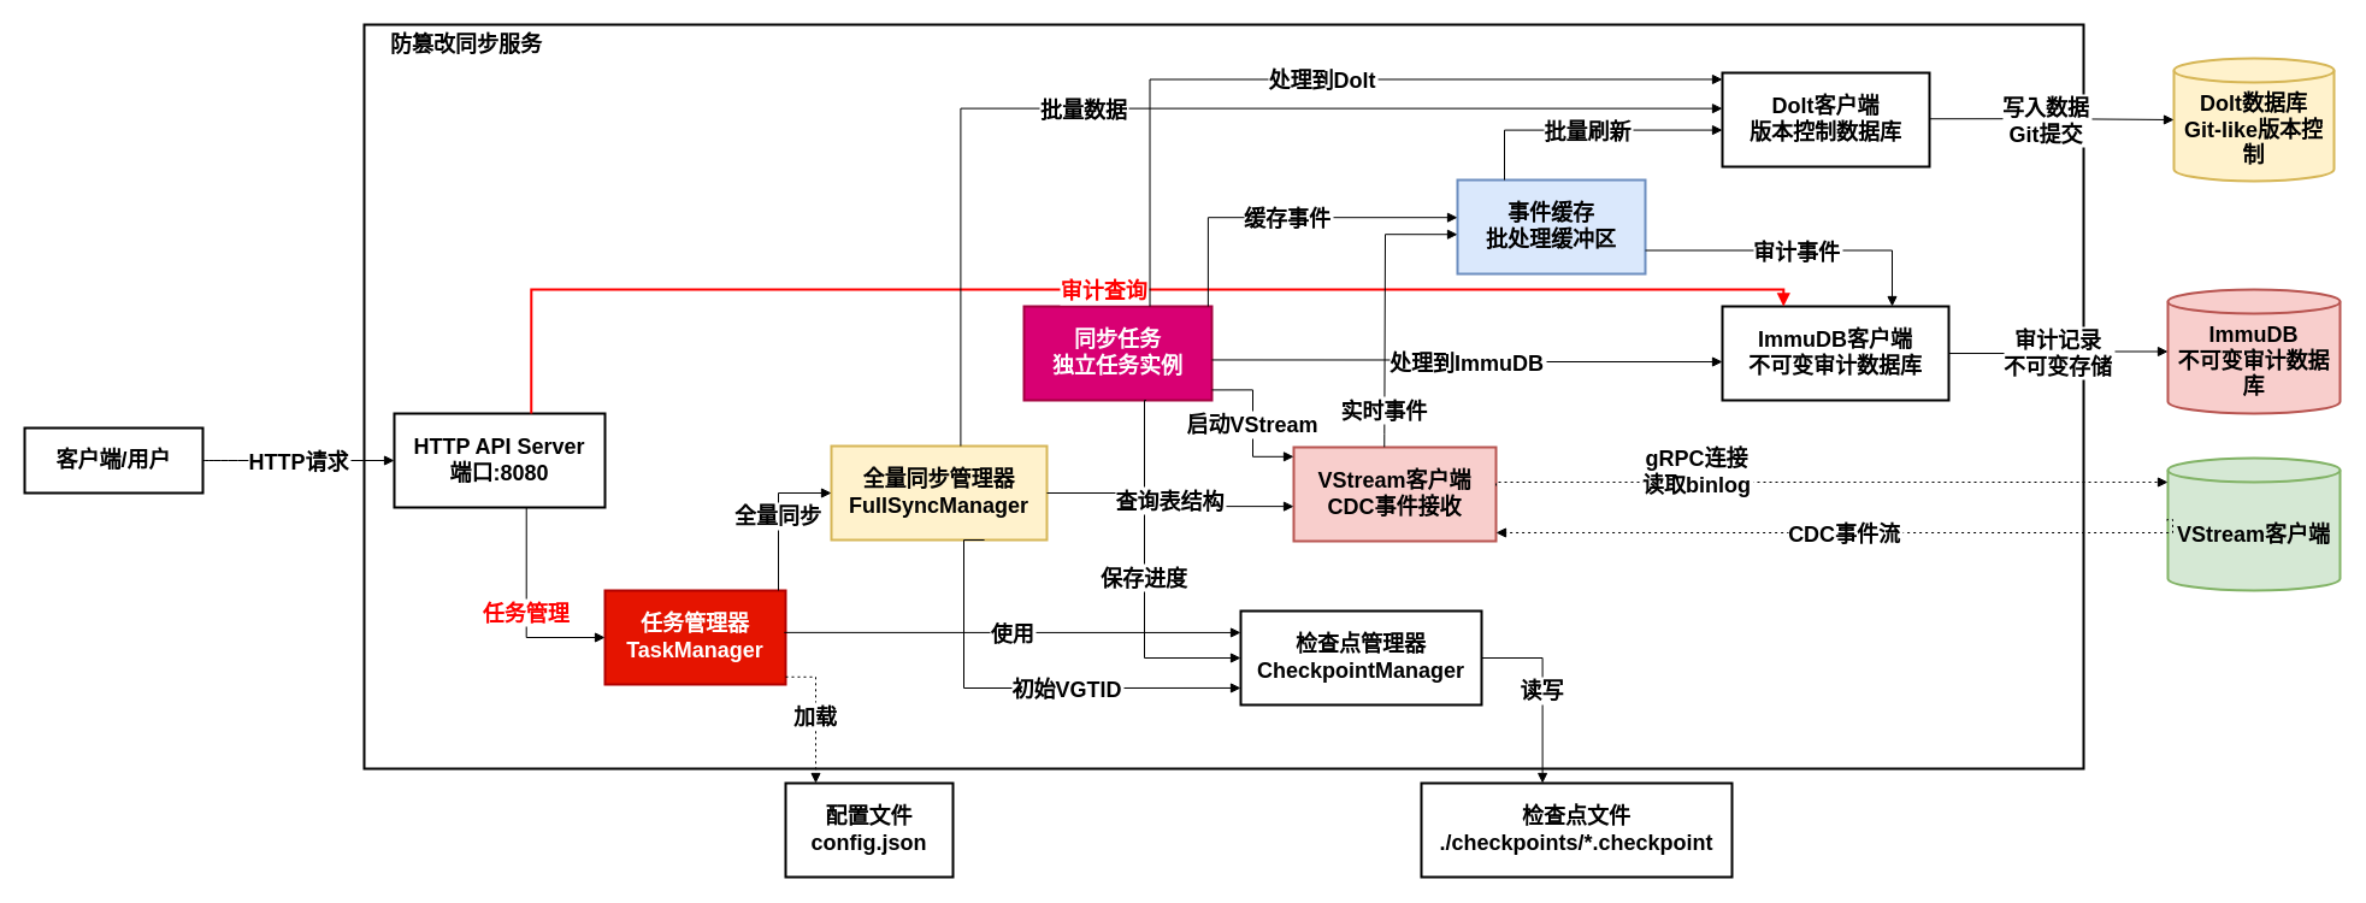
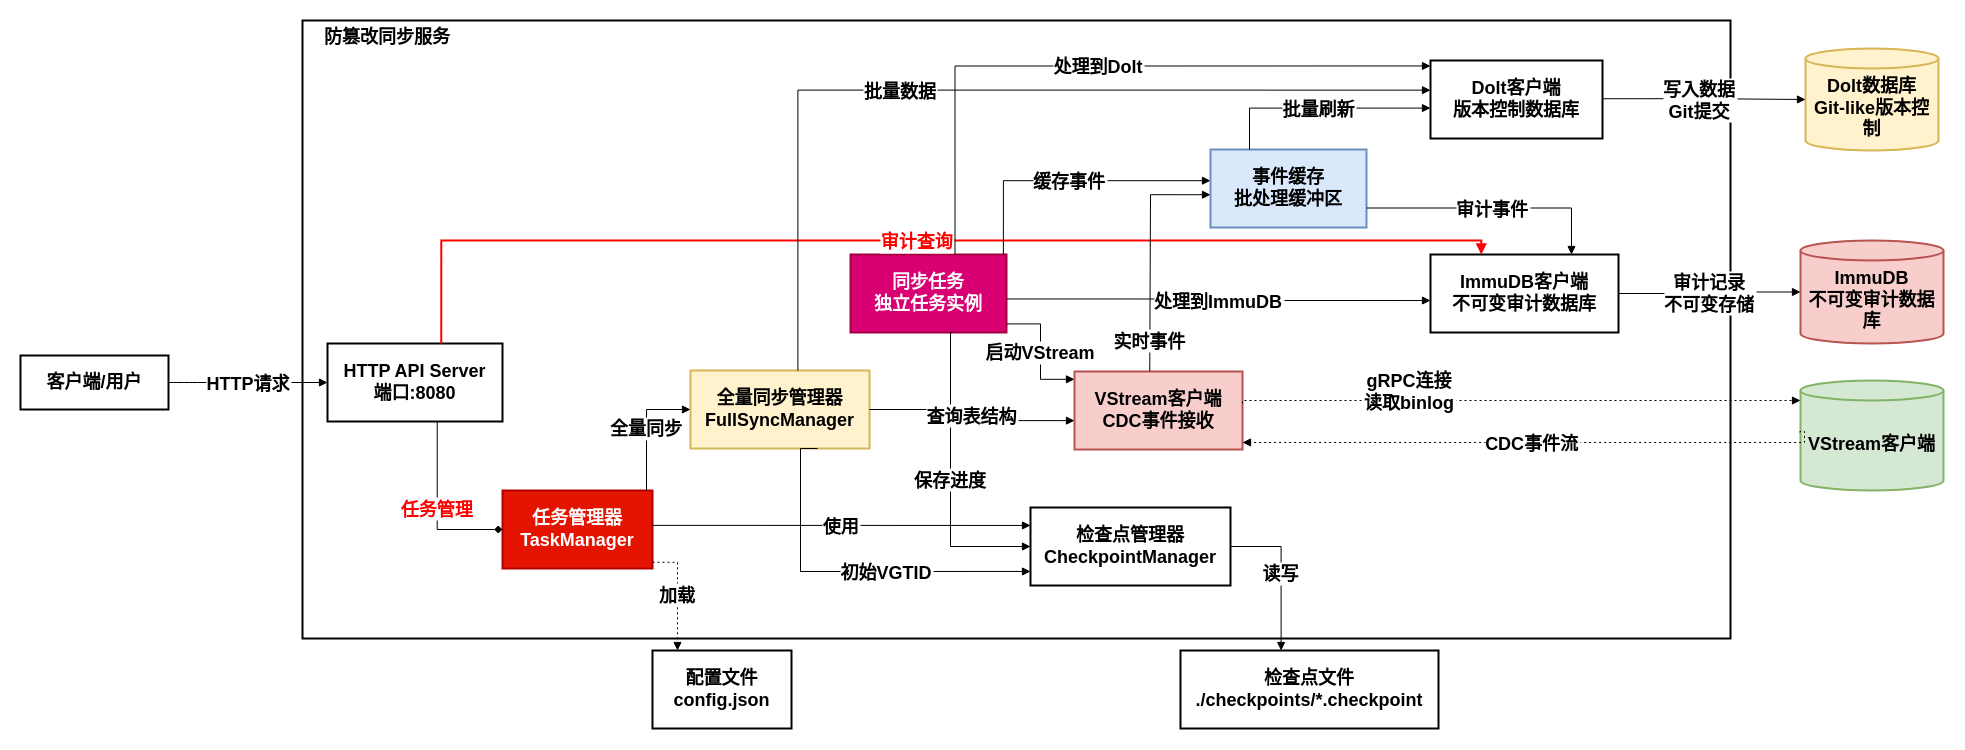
- <mxCell id="19" value="任务管理" style="startArrow=none;endArrow=block;exitX=0.627;exitY=0.997;entryX=0;entryY=0.5;rounded=0;edgeStyle=orthogonalEdgeStyle;fontSize=18;fontStyle=1;exitDx=0;exitDy=0;exitPerimeter=0;fontColor=#FF0000;" parent="1" source="3" target="4" edge="1"><mxGeometry relative="1" as="geometry"><Array as="points"><mxPoint x="437" y="529" /></Array></mxGeometry></mxCell>
+ <mxCell id="19" value="任务管理" style="startArrow=none;endArrow=diamond;exitX=0.627;exitY=0.997;entryX=0;entryY=0.5;rounded=0;edgeStyle=orthogonalEdgeStyle;fontSize=18;fontStyle=1;exitDx=0;exitDy=0;exitPerimeter=0;fontColor=#FF0000;" parent="1" source="3" target="4" edge="1"><mxGeometry relative="1" as="geometry"><Array as="points"><mxPoint x="437" y="529" /></Array></mxGeometry></mxCell>
